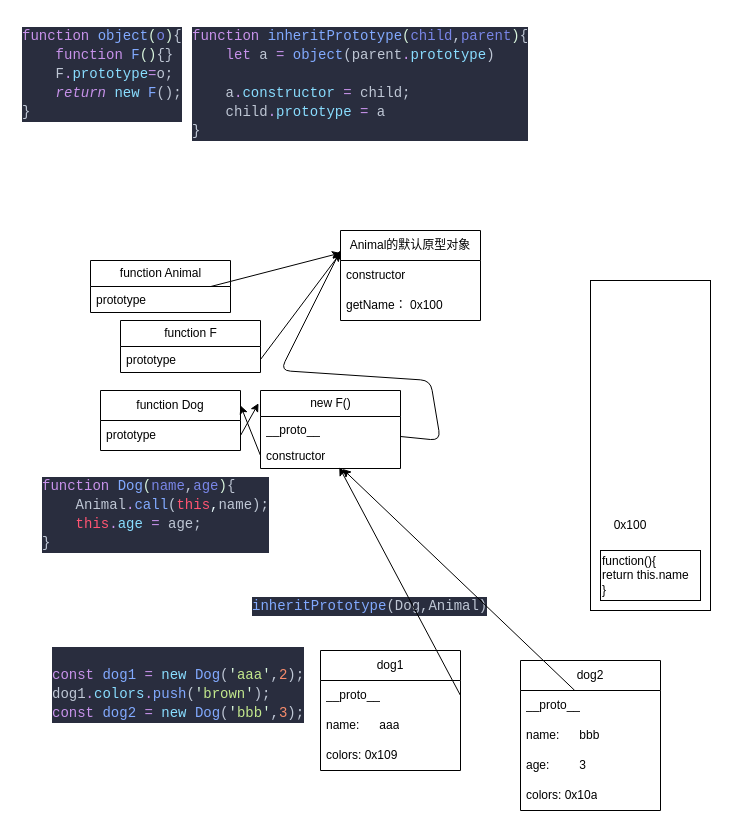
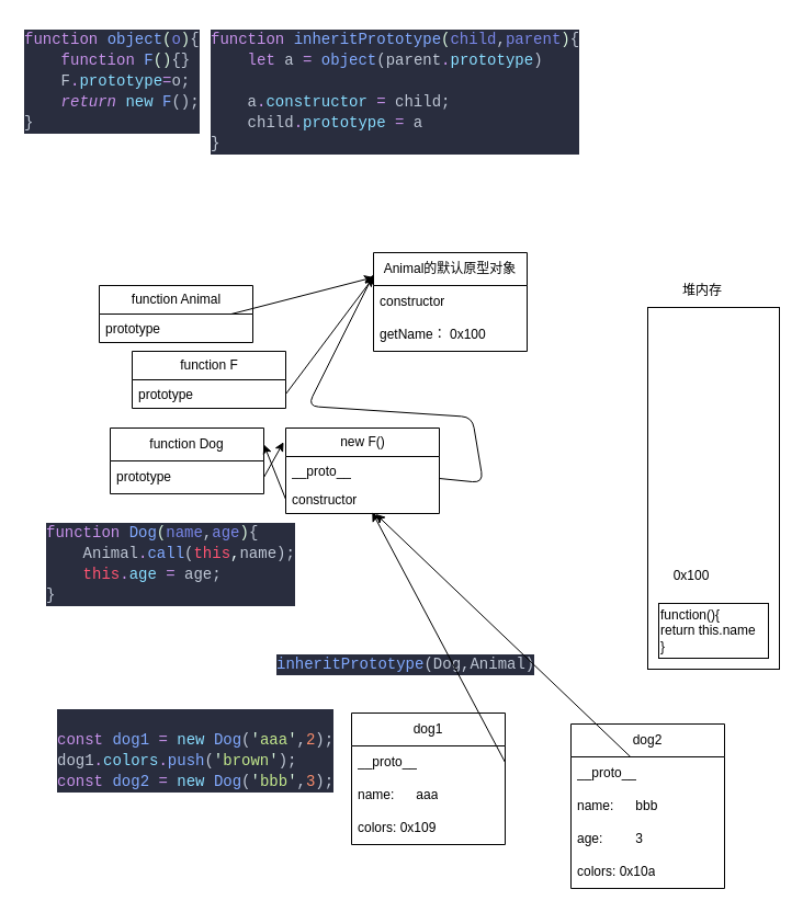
+ <mxCell id="11" value="堆内存" style="text;html=1;align=center;verticalAlign=middle;whiteSpace=wrap;rounded=0;" vertex="1" parent="1"><mxGeometry x="610" y="250" width="60" height="30" as="geometry" /></mxCell>
